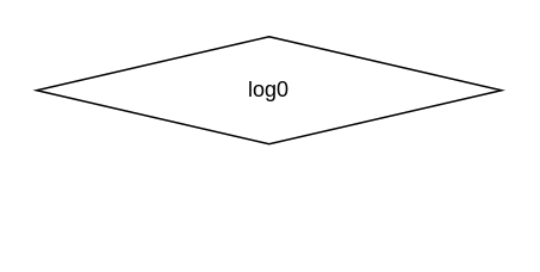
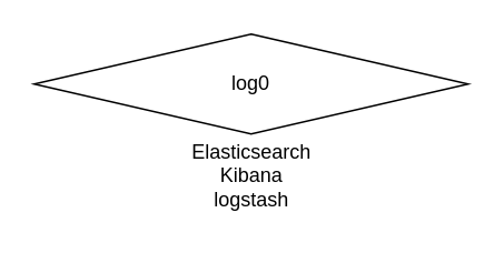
+ <mxCell id="3" value="Elasticsearch&lt;br&gt;Kibana&lt;br&gt;logstash" style="text;html=1;resizable=0;autosize=1;align=center;verticalAlign=middle;points=[];fillColor=none;strokeColor=none;rounded=0;" vertex="1" parent="1"><mxGeometry x="105" y="80" width="90" height="50" as="geometry" /></mxCell>
